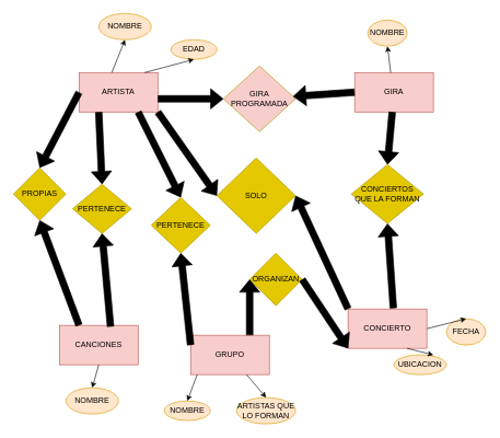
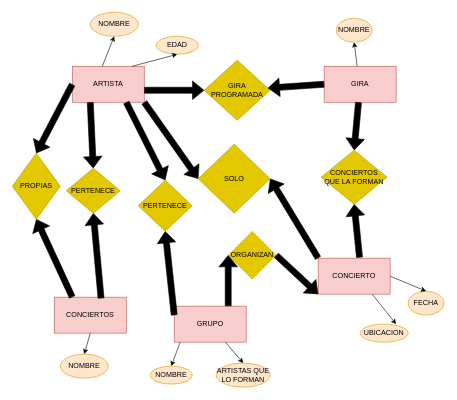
- <mxCell id="7" value="GIRA PROGRAMADA" style="rhombus;whiteSpace=wrap;html=1;fillColor=#f8cecc;fontColor=#000000;strokeColor=#B09500;" vertex="1" parent="1"><mxGeometry x="340" y="100" width="110" height="100" as="geometry" /></mxCell>
+ <mxCell id="7" value="GIRA PROGRAMADA" style="rhombus;whiteSpace=wrap;html=1;fillColor=#e3c800;fontColor=#000000;strokeColor=#B09500;" vertex="1" parent="1"><mxGeometry x="340" y="100" width="110" height="100" as="geometry" /></mxCell>
- <mxCell id="21" value="PROPIAS" style="rhombus;whiteSpace=wrap;html=1;fillColor=#e3c800;fontColor=#000000;strokeColor=#B09500;" vertex="1" parent="1"><mxGeometry x="20" y="255" width="80" height="80" as="geometry" /></mxCell>
+ <mxCell id="21" value="PROPIAS" style="rhombus;whiteSpace=wrap;html=1;fillColor=#e3c800;fontColor=#000000;strokeColor=#B09500;" vertex="1" parent="1"><mxGeometry x="20" y="255" width="80" height="110" as="geometry" /></mxCell>
- <mxCell id="40" value="ORGANIZAN" style="rhombus;whiteSpace=wrap;html=1;fillColor=#e3c800;fontColor=#000000;strokeColor=#B09500;" vertex="1" parent="1"><mxGeometry x="380" y="385" width="80" height="80" as="geometry" /></mxCell>
+ <mxCell id="40" value="ORGANIZAN" style="rhombus;whiteSpace=wrap;html=1;fillColor=#e3c800;fontColor=#000000;strokeColor=#B09500;dashed=1;" vertex="1" parent="1"><mxGeometry x="380" y="385" width="80" height="80" as="geometry" /></mxCell>
- <mxCell id="4" value="CONCIERTO" style="rounded=0;whiteSpace=wrap;html=1;fillColor=#f8cecc;strokeColor=#b85450;" vertex="1" parent="1"><mxGeometry x="530" y="470" width="120" height="60" as="geometry" /></mxCell>
+ <mxCell id="4" value="CONCIERTO" style="rounded=0;whiteSpace=wrap;html=1;fillColor=#f8cecc;strokeColor=#b85450;" vertex="1" parent="1"><mxGeometry x="530" y="430" width="120" height="60" as="geometry" /></mxCell>
- <mxCell id="20" value="CANCIONES" style="rounded=0;whiteSpace=wrap;html=1;fillColor=#f8cecc;strokeColor=#b85450;" vertex="1" parent="1"><mxGeometry x="90" y="495" width="120" height="60" as="geometry" /></mxCell>
+ <mxCell id="20" value="CONCIERTOS" style="rounded=0;whiteSpace=wrap;html=1;fillColor=#f8cecc;strokeColor=#b85450;" vertex="1" parent="1"><mxGeometry x="90" y="495" width="120" height="60" as="geometry" /></mxCell>
